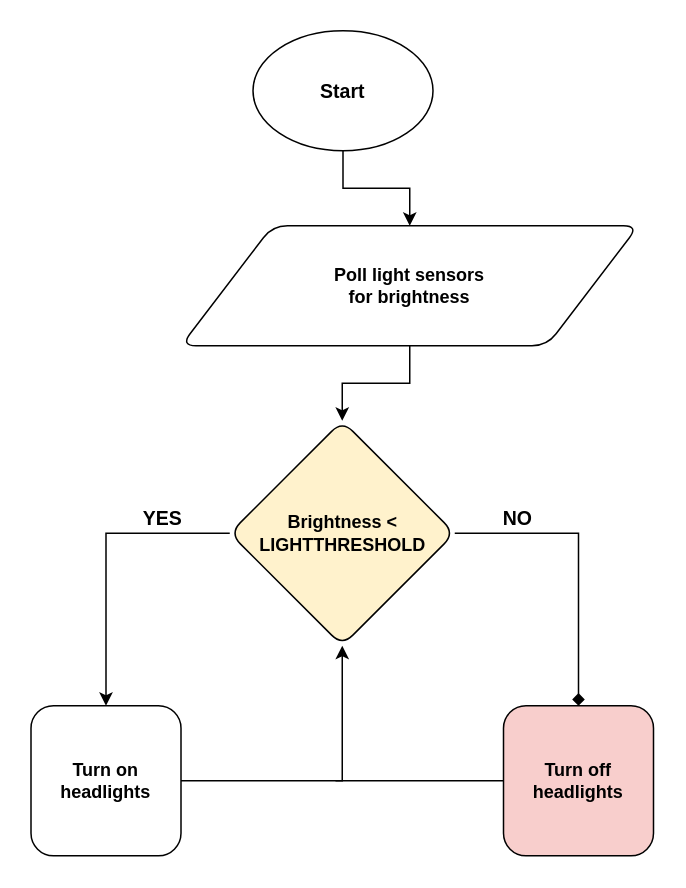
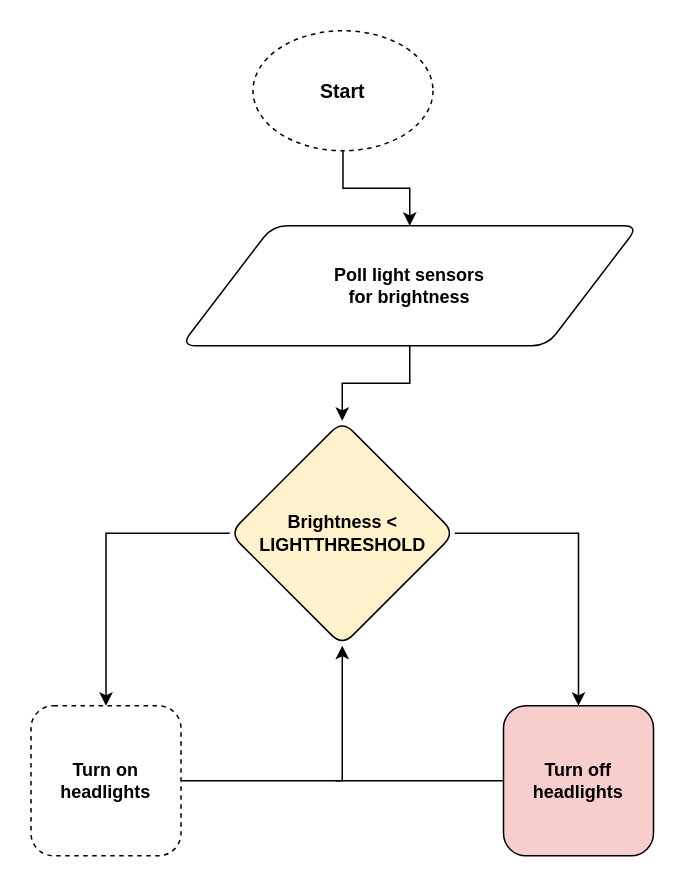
- <mxCell id="3" value="&lt;font style=&quot;font-size: 13px&quot;&gt;&lt;b&gt;Start&lt;/b&gt;&lt;/font&gt;" style="ellipse;whiteSpace=wrap;html=1;rounded=1;" vertex="1" parent="1"><mxGeometry x="168" y="20" width="120" height="80" as="geometry" /></mxCell>
+ <mxCell id="3" value="&lt;font style=&quot;font-size: 13px&quot;&gt;&lt;b&gt;Start&lt;/b&gt;&lt;/font&gt;" style="ellipse;whiteSpace=wrap;html=1;rounded=1;dashed=1;" vertex="1" parent="1"><mxGeometry x="168" y="20" width="120" height="80" as="geometry" /></mxCell>
- <mxCell id="14" value="&lt;b&gt;&lt;font style=&quot;font-size: 13px&quot;&gt;YES&lt;/font&gt;&lt;/b&gt;" style="text;html=1;resizable=0;points=[];autosize=1;align=left;verticalAlign=top;spacingTop=-4;" vertex="1" parent="1"><mxGeometry x="93" y="335" width="40" height="20" as="geometry" /></mxCell>
- <mxCell id="13" value="&lt;b&gt;&lt;font style=&quot;font-size: 13px&quot;&gt;NO&lt;/font&gt;&lt;/b&gt;" style="text;html=1;resizable=0;points=[];autosize=1;align=left;verticalAlign=top;spacingTop=-4;" vertex="1" parent="1"><mxGeometry x="333" y="335" width="30" height="20" as="geometry" /></mxCell>
- <mxCell id="6" style="edgeStyle=orthogonalEdgeStyle;rounded=0;orthogonalLoop=1;jettySize=auto;html=1;exitX=1;exitY=0.5;exitDx=0;exitDy=0;entryX=0.5;entryY=0;entryDx=0;entryDy=0;endArrow=diamond;" edge="1" parent="1" source="8" target="11"><mxGeometry relative="1" as="geometry" /></mxCell>
+ <mxCell id="6" style="edgeStyle=orthogonalEdgeStyle;rounded=0;orthogonalLoop=1;jettySize=auto;html=1;exitX=1;exitY=0.5;exitDx=0;exitDy=0;entryX=0.5;entryY=0;entryDx=0;entryDy=0;" edge="1" parent="1" source="8" target="11"><mxGeometry relative="1" as="geometry" /></mxCell>
- <mxCell id="10" value="&lt;b&gt;Turn on headlights&lt;/b&gt;" style="whiteSpace=wrap;html=1;aspect=fixed;rounded=1;" vertex="1" parent="1"><mxGeometry x="20" y="470" width="100" height="100" as="geometry" /></mxCell>
+ <mxCell id="10" value="&lt;b&gt;Turn on headlights&lt;/b&gt;" style="whiteSpace=wrap;html=1;aspect=fixed;rounded=1;dashed=1;" vertex="1" parent="1"><mxGeometry x="20" y="470" width="100" height="100" as="geometry" /></mxCell>
